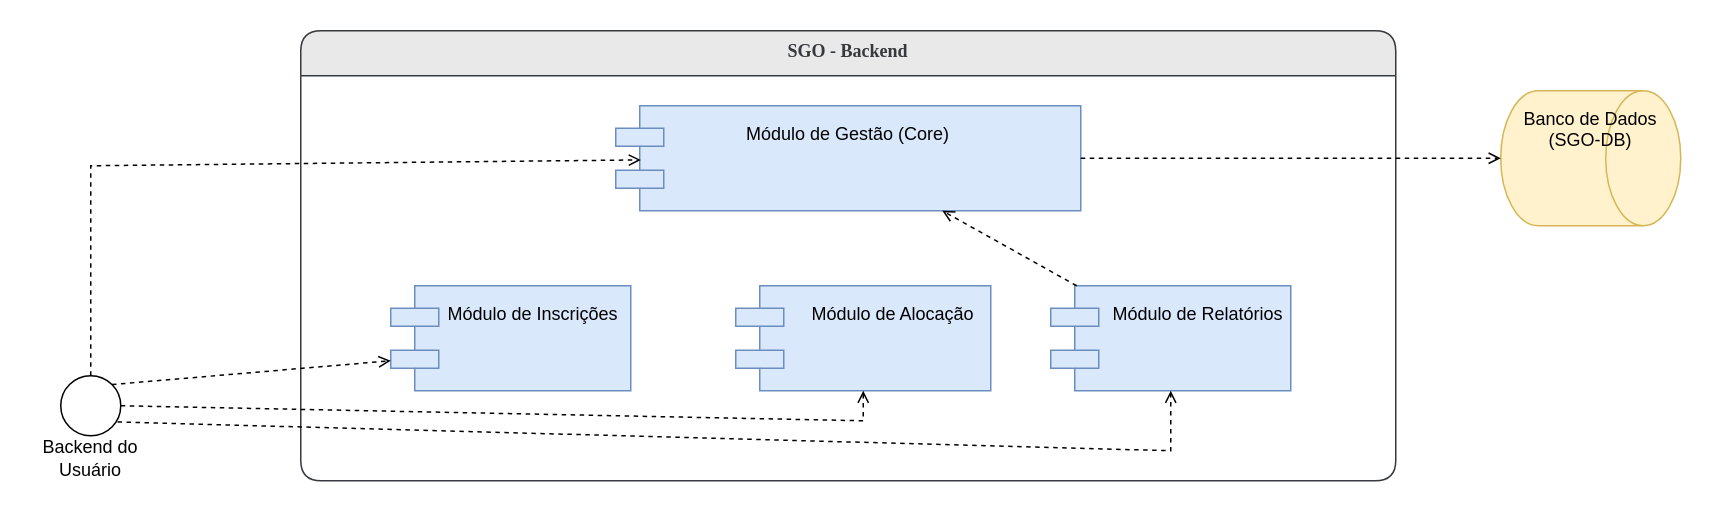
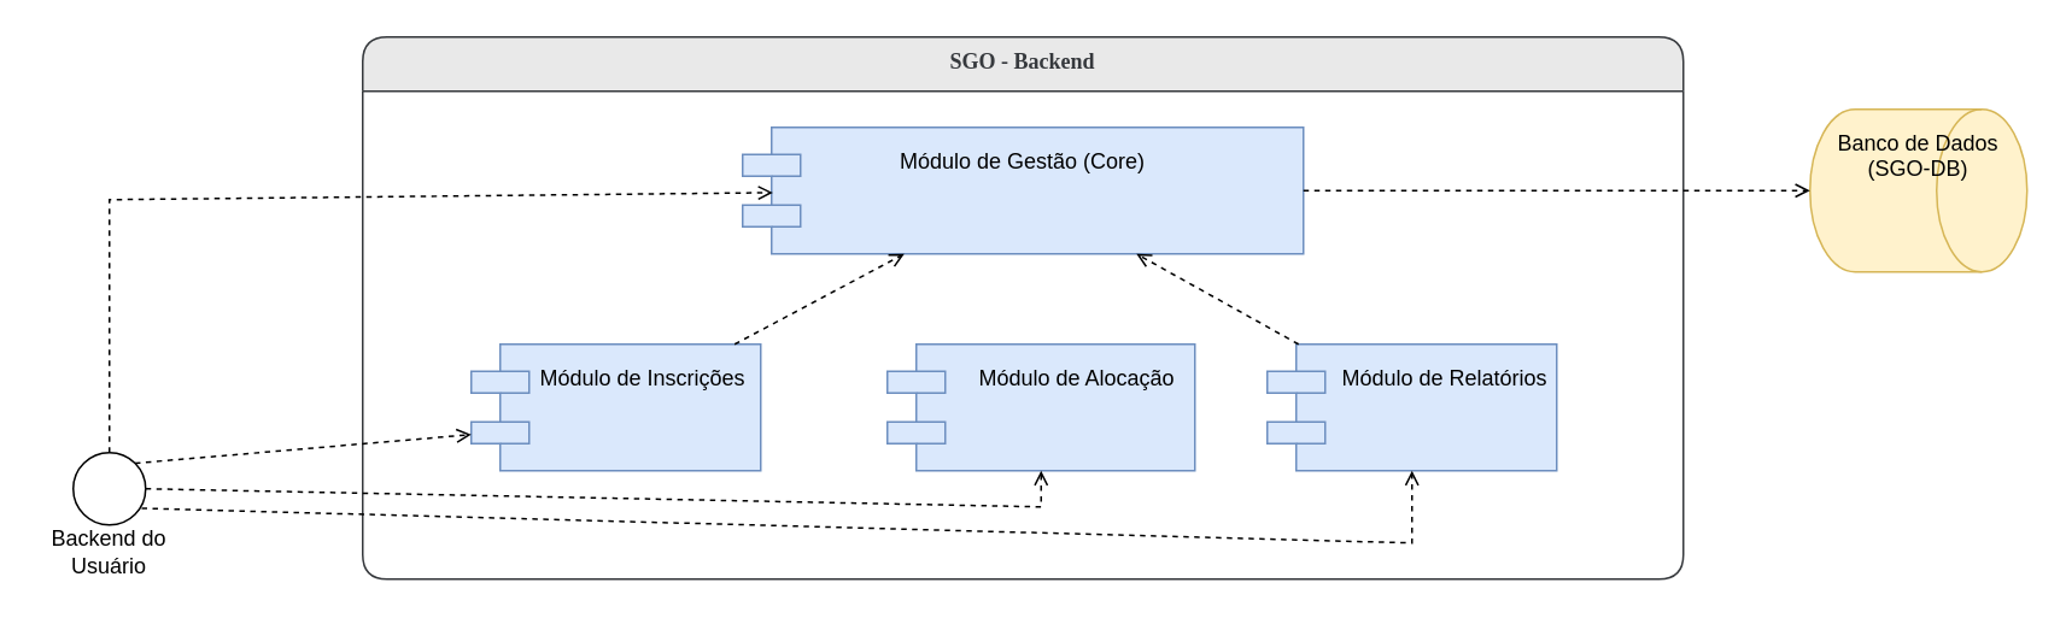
+ <mxCell id="7" value="" style="endArrow=open;endFill=0;dashed=1;html=1;rounded=0;" edge="1" parent="2" source="4" target="3"><mxGeometry width="50" height="50" relative="1" as="geometry"><mxPoint x="270" y="235" as="sourcePoint" /><mxPoint x="270" y="165" as="targetPoint" /></mxGeometry></mxCell>
